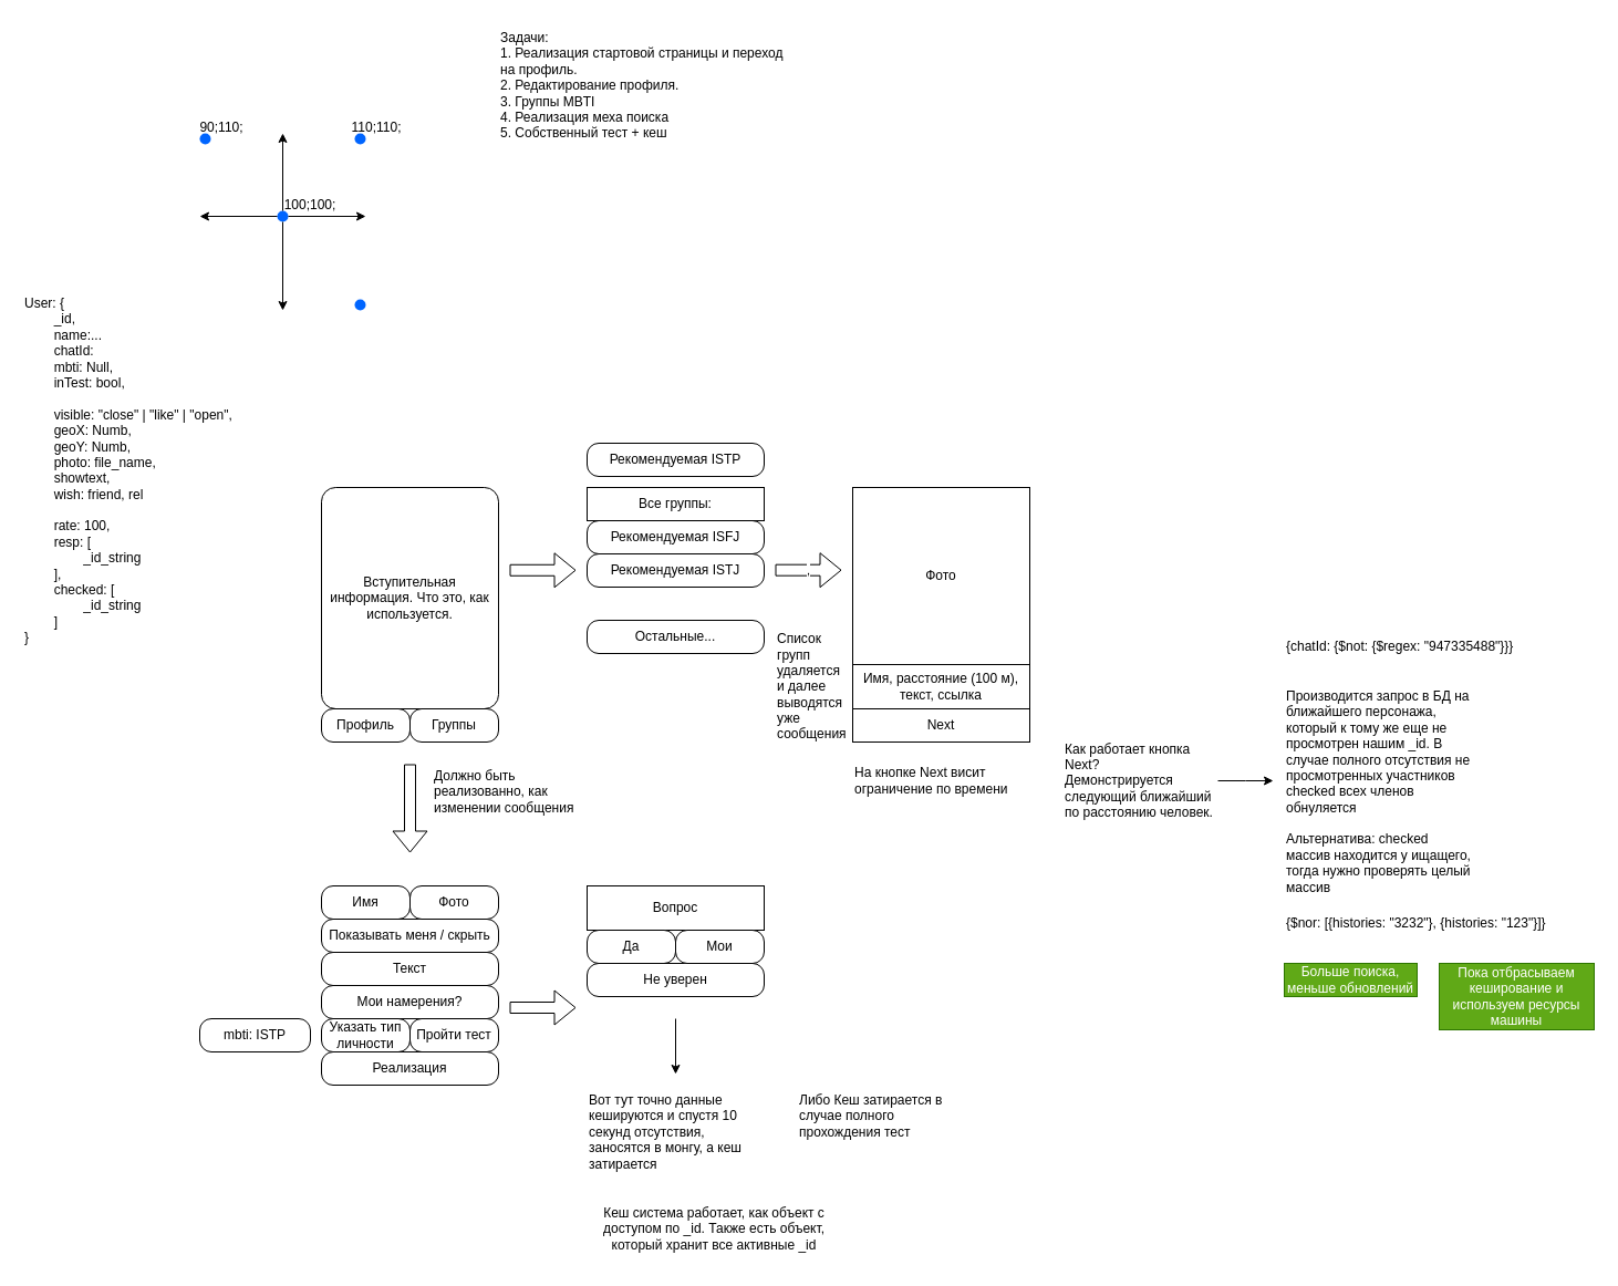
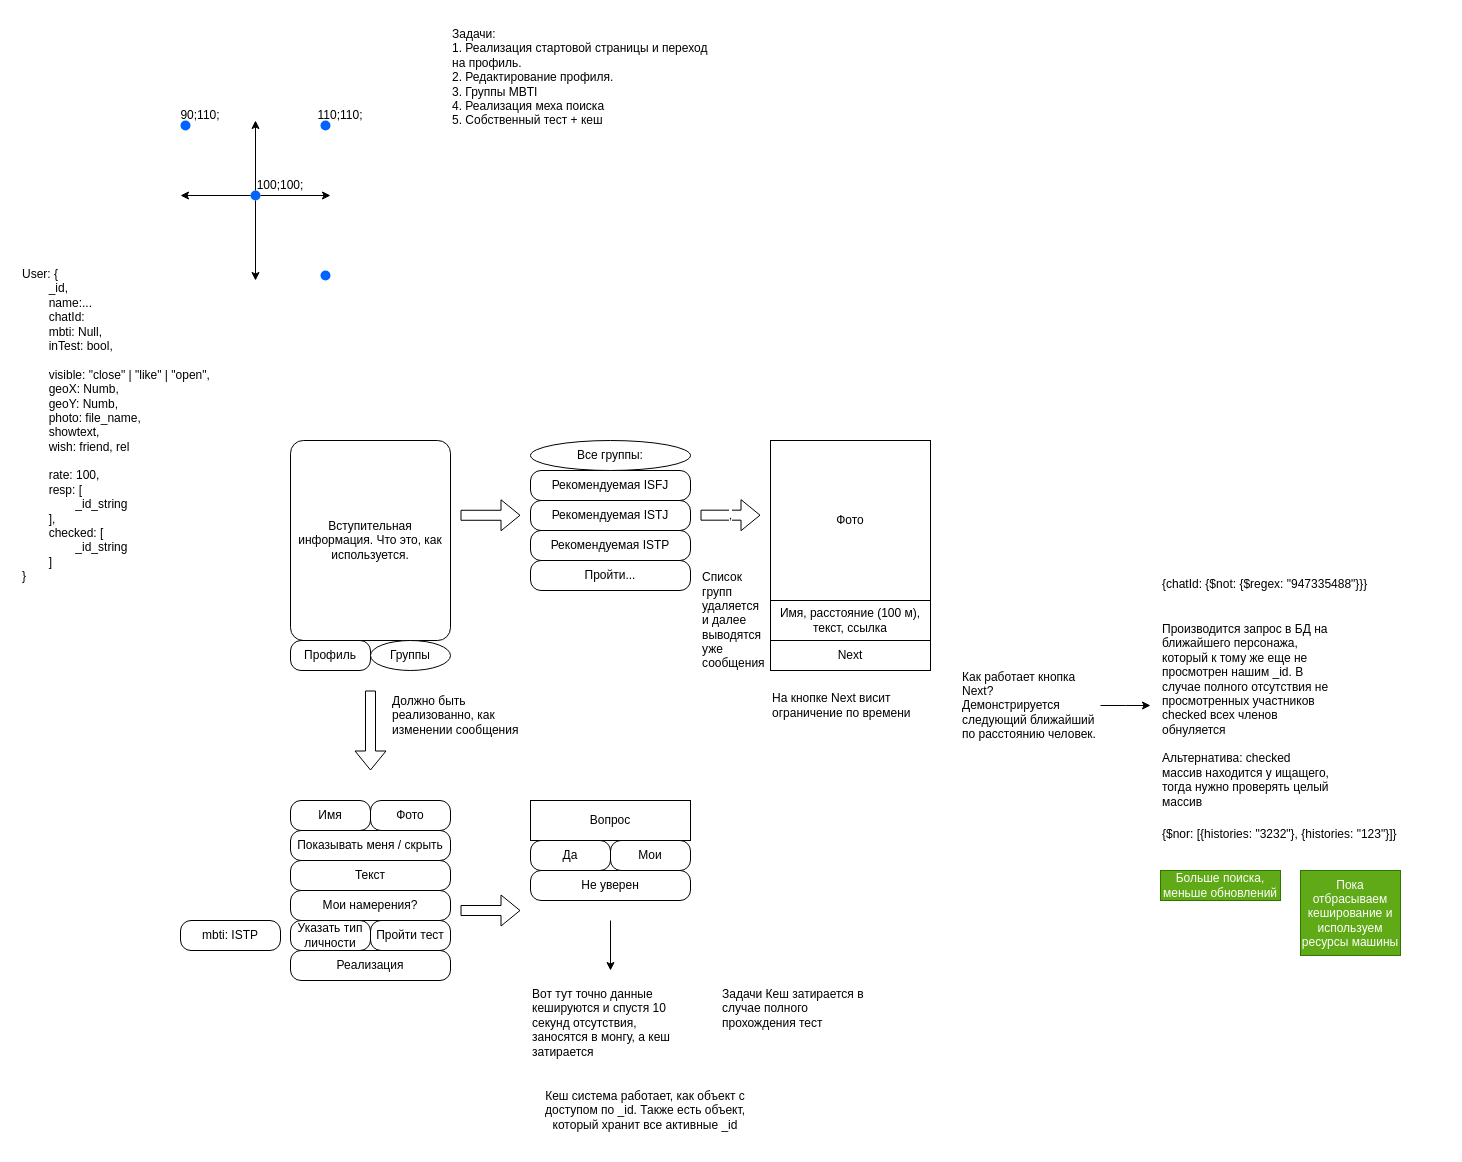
- <mxCell id="16" value="Рекомендуемая ISTP" style="rounded=1;whiteSpace=wrap;html=1;arcSize=35;" vertex="1" parent="1"><mxGeometry x="530" y="400" width="160" height="30" as="geometry" /></mxCell>
+ <mxCell id="16" value="Рекомендуемая ISTP" style="rounded=1;whiteSpace=wrap;html=1;arcSize=35;" vertex="1" parent="1"><mxGeometry x="530" y="530" width="160" height="30" as="geometry" /></mxCell>
- <mxCell id="18" value="Все группы:" style="rounded=0;whiteSpace=wrap;html=1;" vertex="1" parent="1"><mxGeometry x="530" y="440" width="160" height="30" as="geometry" /></mxCell>
+ <mxCell id="18" value="Все группы:" style="ellipse;whiteSpace=wrap;html=1;" vertex="1" parent="1"><mxGeometry x="530" y="440" width="160" height="30" as="geometry" /></mxCell>
- <mxCell id="17" value="Остальные..." style="rounded=1;whiteSpace=wrap;html=1;arcSize=35;" vertex="1" parent="1"><mxGeometry x="530" y="560" width="160" height="30" as="geometry" /></mxCell>
+ <mxCell id="17" value="Пройти..." style="rounded=1;whiteSpace=wrap;html=1;arcSize=35;" vertex="1" parent="1"><mxGeometry x="530" y="560" width="160" height="30" as="geometry" /></mxCell>
- <mxCell id="5" value="Группы" style="rounded=1;whiteSpace=wrap;html=1;arcSize=35;" vertex="1" parent="1"><mxGeometry x="370" y="640" width="80" height="30" as="geometry" /></mxCell>
+ <mxCell id="5" value="Группы" style="ellipse;whiteSpace=wrap;html=1;arcSize=35;" vertex="1" parent="1"><mxGeometry x="370" y="640" width="80" height="30" as="geometry" /></mxCell>
- <mxCell id="40" value="Пока отбрасываем кеширование и используем ресурсы машины" style="rounded=0;whiteSpace=wrap;html=1;fillColor=#60a917;fontColor=#ffffff;strokeColor=#2D7600;" vertex="1" parent="1"><mxGeometry x="1300" y="870" width="140" height="60" as="geometry" /></mxCell>
+ <mxCell id="40" value="Пока отбрасываем кеширование и используем ресурсы машины" style="rounded=0;whiteSpace=wrap;html=1;fillColor=#60a917;fontColor=#ffffff;strokeColor=#2D7600;" vertex="1" parent="1"><mxGeometry x="1300" y="870" width="100" height="85" as="geometry" /></mxCell>
- <mxCell id="54" value="Либо Кеш затирается в случае полного прохождения тест" style="text;html=1;strokeColor=none;fillColor=none;align=left;verticalAlign=top;whiteSpace=wrap;rounded=0;" vertex="1" parent="1"><mxGeometry x="720" y="980" width="160" height="100" as="geometry" /></mxCell>
+ <mxCell id="54" value="Задачи Кеш затирается в случае полного прохождения тест" style="text;html=1;strokeColor=none;fillColor=none;align=left;verticalAlign=top;whiteSpace=wrap;rounded=0;" vertex="1" parent="1"><mxGeometry x="720" y="980" width="160" height="100" as="geometry" /></mxCell>
